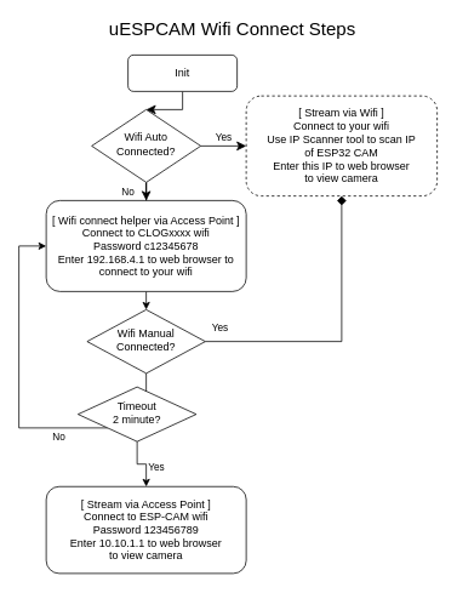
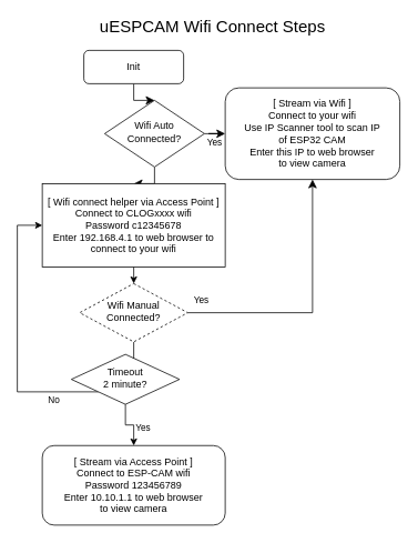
- <mxCell id="3" value="Init" style="rounded=1;whiteSpace=wrap;html=1;fontSize=12;glass=0;strokeWidth=1;shadow=0;" parent="1" vertex="1"><mxGeometry x="140" y="60" width="120" height="40" as="geometry" /></mxCell>
+ <mxCell id="3" value="Init" style="rounded=1;whiteSpace=wrap;html=1;fontSize=12;glass=0;strokeWidth=1;shadow=0;" parent="1" vertex="1"><mxGeometry x="100" y="60" width="120" height="40" as="geometry" /></mxCell>
- <mxCell id="6" value="Wifi Auto&lt;br&gt;Connected?" style="rhombus;whiteSpace=wrap;html=1;shadow=0;fontFamily=Helvetica;fontSize=12;align=center;strokeWidth=1;spacing=6;spacingTop=-4;" parent="1" vertex="1"><mxGeometry x="100" y="120" width="120" height="80" as="geometry" /></mxCell>
+ <mxCell id="6" value="Wifi Auto&lt;br&gt;Connected?" style="rhombus;whiteSpace=wrap;html=1;shadow=0;fontFamily=Helvetica;fontSize=12;align=center;strokeWidth=1;spacing=6;spacingTop=-4;" parent="1" vertex="1"><mxGeometry x="125" y="120" width="120" height="80" as="geometry" /></mxCell>
- <mxCell id="7" value="[ Stream via Wifi ]&lt;br&gt;Connect to your wifi&lt;br&gt;Use IP Scanner tool to scan IP&lt;br&gt;of ESP32 CAM&lt;br&gt;Enter this IP to web browser&lt;br&gt;to view camera" style="rounded=1;whiteSpace=wrap;html=1;fontSize=12;glass=0;strokeWidth=1;shadow=0;dashed=1;" parent="1" vertex="1"><mxGeometry x="270" y="105" width="210" height="110" as="geometry" /></mxCell>
+ <mxCell id="7" value="[ Stream via Wifi ]&lt;br&gt;Connect to your wifi&lt;br&gt;Use IP Scanner tool to scan IP&lt;br&gt;of ESP32 CAM&lt;br&gt;Enter this IP to web browser&lt;br&gt;to view camera" style="rounded=1;whiteSpace=wrap;html=1;fontSize=12;glass=0;strokeWidth=1;shadow=0;" parent="1" vertex="1"><mxGeometry x="270" y="105" width="210" height="110" as="geometry" /></mxCell>
- <mxCell id="9" value="Yes" style="edgeStyle=orthogonalEdgeStyle;rounded=0;html=1;jettySize=auto;orthogonalLoop=1;fontSize=11;endArrow=diamond;endFill=1;endSize=8;strokeWidth=1;shadow=0;labelBackgroundColor=none;entryX=0.5;entryY=1;entryDx=0;entryDy=0;" parent="1" source="10" target="7" edge="1"><mxGeometry x="-0.899" y="15" relative="1" as="geometry"><mxPoint as="offset" /><mxPoint x="260" y="375" as="targetPoint" /></mxGeometry></mxCell>
+ <mxCell id="9" value="Yes" style="edgeStyle=orthogonalEdgeStyle;rounded=0;html=1;jettySize=auto;orthogonalLoop=1;fontSize=11;endArrow=classic;endFill=1;endSize=8;strokeWidth=1;shadow=0;labelBackgroundColor=none;entryX=0.5;entryY=1;entryDx=0;entryDy=0;" parent="1" source="10" target="7" edge="1"><mxGeometry x="-0.899" y="15" relative="1" as="geometry"><mxPoint as="offset" /><mxPoint x="260" y="375" as="targetPoint" /></mxGeometry></mxCell>
- <mxCell id="13" value="[ Wifi connect helper via Access Point ]&lt;br&gt;Connect to CLOGxxxx wifi&lt;br&gt;Password c12345678&lt;br&gt;Enter 192.168.4.1 to web browser to connect to your wifi&lt;br&gt;" style="rounded=1;whiteSpace=wrap;html=1;fontSize=12;glass=0;strokeWidth=1;shadow=0;" vertex="1" parent="1"><mxGeometry x="50" y="220" width="220" height="100" as="geometry" /></mxCell>
+ <mxCell id="13" value="[ Wifi connect helper via Access Point ]&lt;br&gt;Connect to CLOGxxxx wifi&lt;br&gt;Password c12345678&lt;br&gt;Enter 192.168.4.1 to web browser to connect to your wifi&lt;br&gt;" style="whiteSpace=wrap;html=1;fontSize=12;glass=0;strokeWidth=1;shadow=0;rounded=0;" vertex="1" parent="1"><mxGeometry x="50" y="220" width="220" height="100" as="geometry" /></mxCell>
- <mxCell id="10" value="Wifi Manual Connected?" style="rhombus;whiteSpace=wrap;html=1;shadow=0;fontFamily=Helvetica;fontSize=12;align=center;strokeWidth=1;spacing=6;spacingTop=-4;" parent="1" vertex="1"><mxGeometry x="95" y="340" width="130" height="70" as="geometry" /></mxCell>
+ <mxCell id="10" value="Wifi Manual Connected?" style="rhombus;whiteSpace=wrap;html=1;shadow=0;fontFamily=Helvetica;fontSize=12;align=center;strokeWidth=1;spacing=6;spacingTop=-4;dashed=1;" parent="1" vertex="1"><mxGeometry x="95" y="340" width="130" height="70" as="geometry" /></mxCell>
